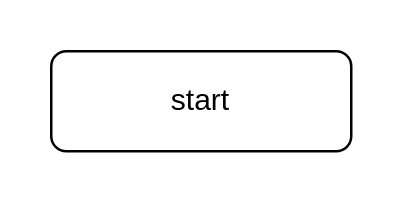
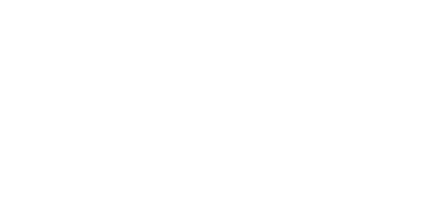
- <mxCell id="2" value="start" style="rounded=1;whiteSpace=wrap;html=1;" vertex="1" parent="1"><mxGeometry x="20" y="20" width="120" height="40" as="geometry" /></mxCell>
